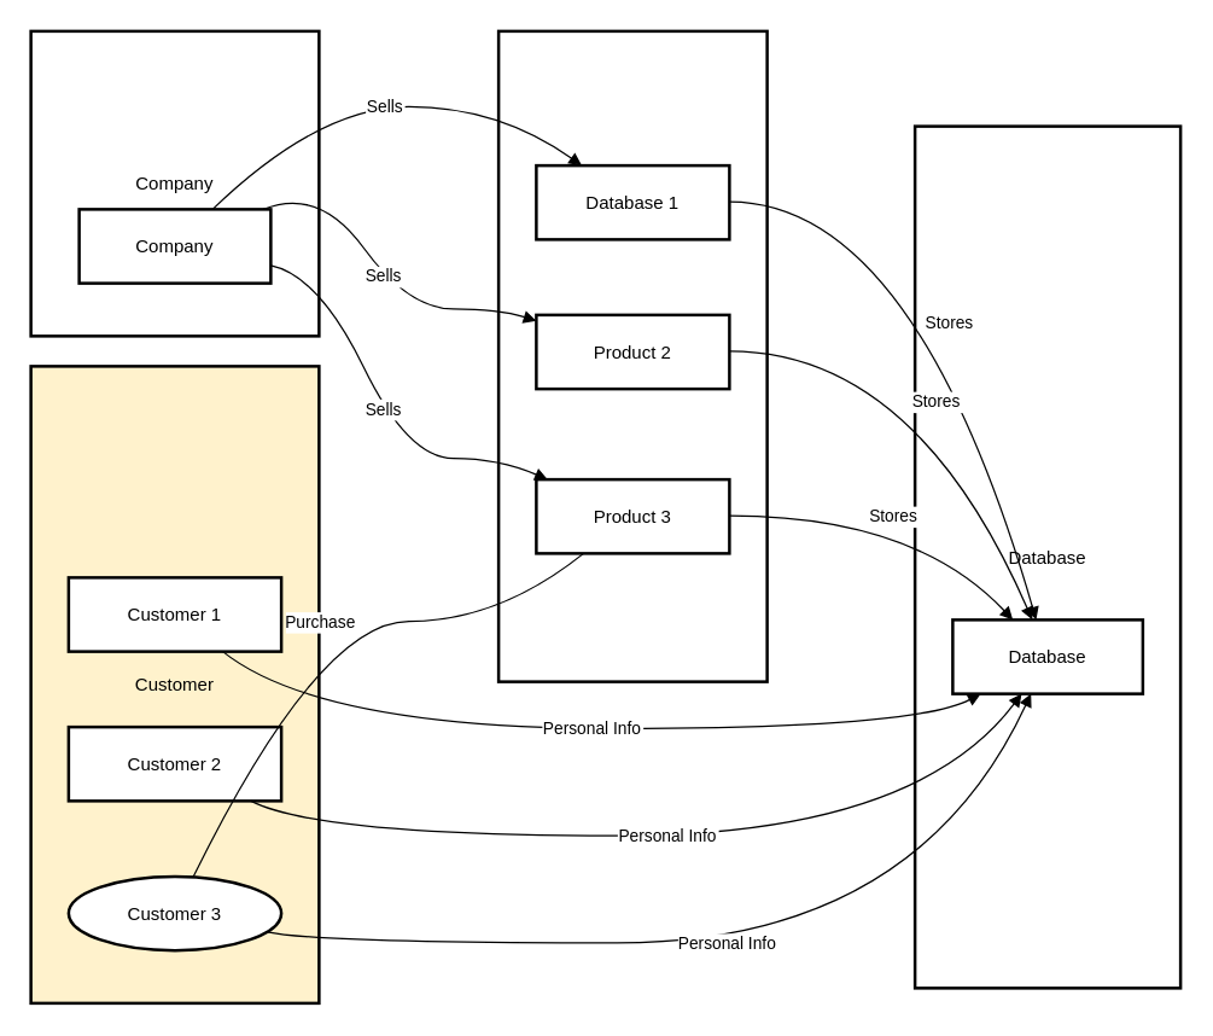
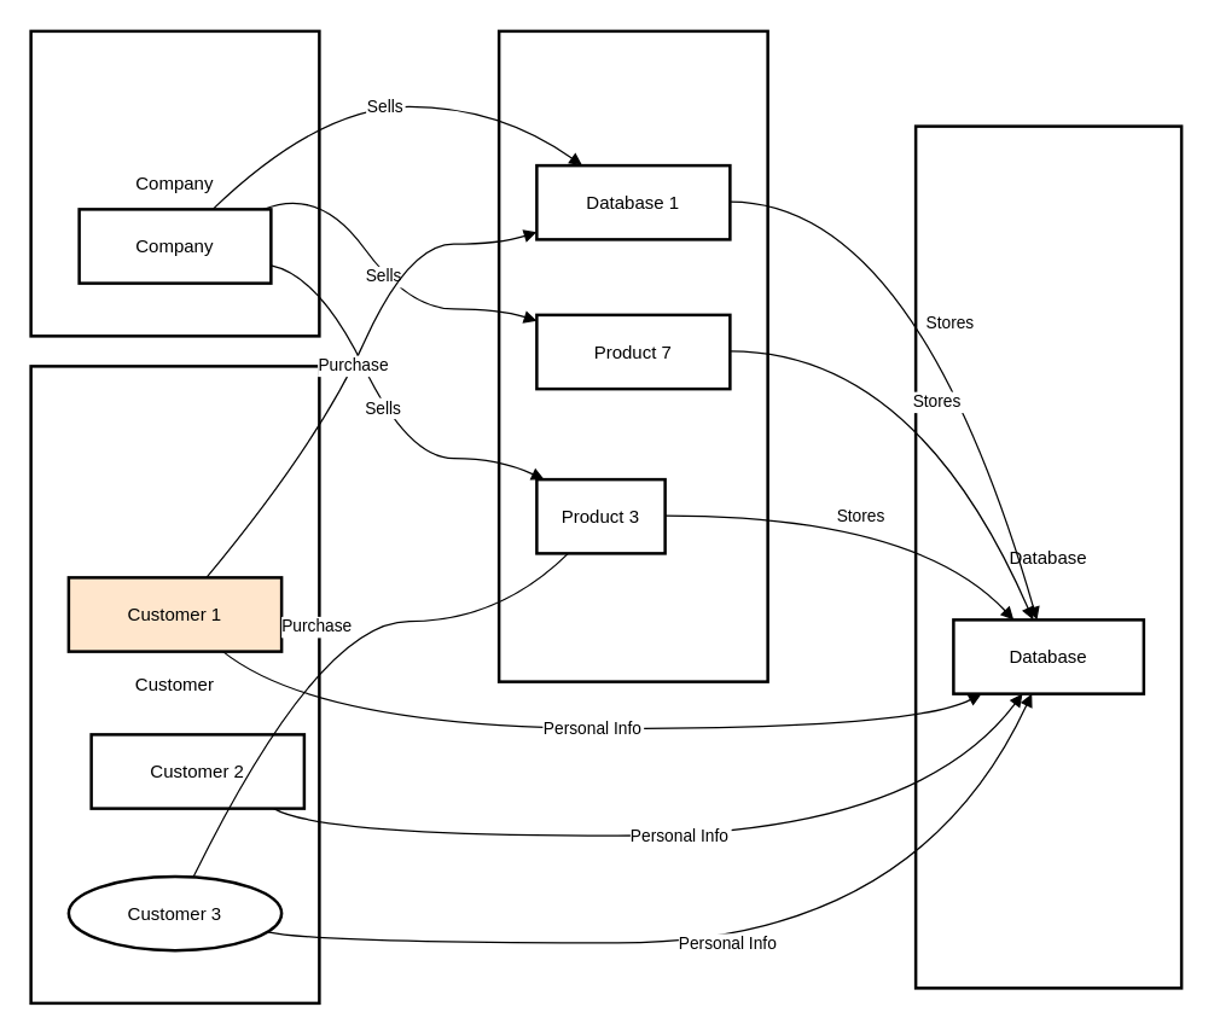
- <mxCell id="10" value="Product 2" style="whiteSpace=wrap;strokeWidth=2;" vertex="1" parent="1"><mxGeometry x="355" y="208" width="128" height="49" as="geometry" /></mxCell>
+ <mxCell id="10" value="Product 7" style="whiteSpace=wrap;strokeWidth=2;" vertex="1" parent="1"><mxGeometry x="355" y="208" width="128" height="49" as="geometry" /></mxCell>
+ <mxCell id="17" value="Purchase" style="curved=1;startArrow=none;endArrow=block;exitX=0.65;exitY=-0.01;entryX=0;entryY=0.9;" edge="1" parent="1" source="6" target="9"><mxGeometry relative="1" as="geometry"><Array as="points"><mxPoint x="211" y="292" /><mxPoint x="270" y="161" /><mxPoint x="330" y="161" /></Array></mxGeometry></mxCell>
- <mxCell id="11" value="Product 3" style="whiteSpace=wrap;strokeWidth=2;" vertex="1" parent="1"><mxGeometry x="355" y="317" width="128" height="49" as="geometry" /></mxCell>
+ <mxCell id="11" value="Product 3" style="whiteSpace=wrap;strokeWidth=2;" vertex="1" parent="1"><mxGeometry x="355" y="317" width="85" height="49" as="geometry" /></mxCell>
- <mxCell id="6" value="Customer 1" style="whiteSpace=wrap;strokeWidth=2;" vertex="1" parent="1"><mxGeometry x="45" y="382" width="141" height="49" as="geometry" /></mxCell>
+ <mxCell id="6" value="Customer 1" style="whiteSpace=wrap;strokeWidth=2;fillColor=#ffe6cc;" vertex="1" parent="1"><mxGeometry x="45" y="382" width="141" height="49" as="geometry" /></mxCell>
- <mxCell id="5" value="Customer" style="whiteSpace=wrap;strokeWidth=2;fillColor=#fff2cc;" vertex="1" parent="1"><mxGeometry x="20" y="242" width="191" height="422" as="geometry" /></mxCell>
+ <mxCell id="5" value="Customer" style="whiteSpace=wrap;strokeWidth=2;" vertex="1" parent="1"><mxGeometry x="20" y="242" width="191" height="422" as="geometry" /></mxCell>
- <mxCell id="7" value="Customer 2" style="whiteSpace=wrap;strokeWidth=2;" vertex="1" parent="1"><mxGeometry x="45" y="481" width="141" height="49" as="geometry" /></mxCell>
+ <mxCell id="7" value="Customer 2" style="whiteSpace=wrap;strokeWidth=2;" vertex="1" parent="1"><mxGeometry x="60" y="486" width="141" height="49" as="geometry" /></mxCell>
